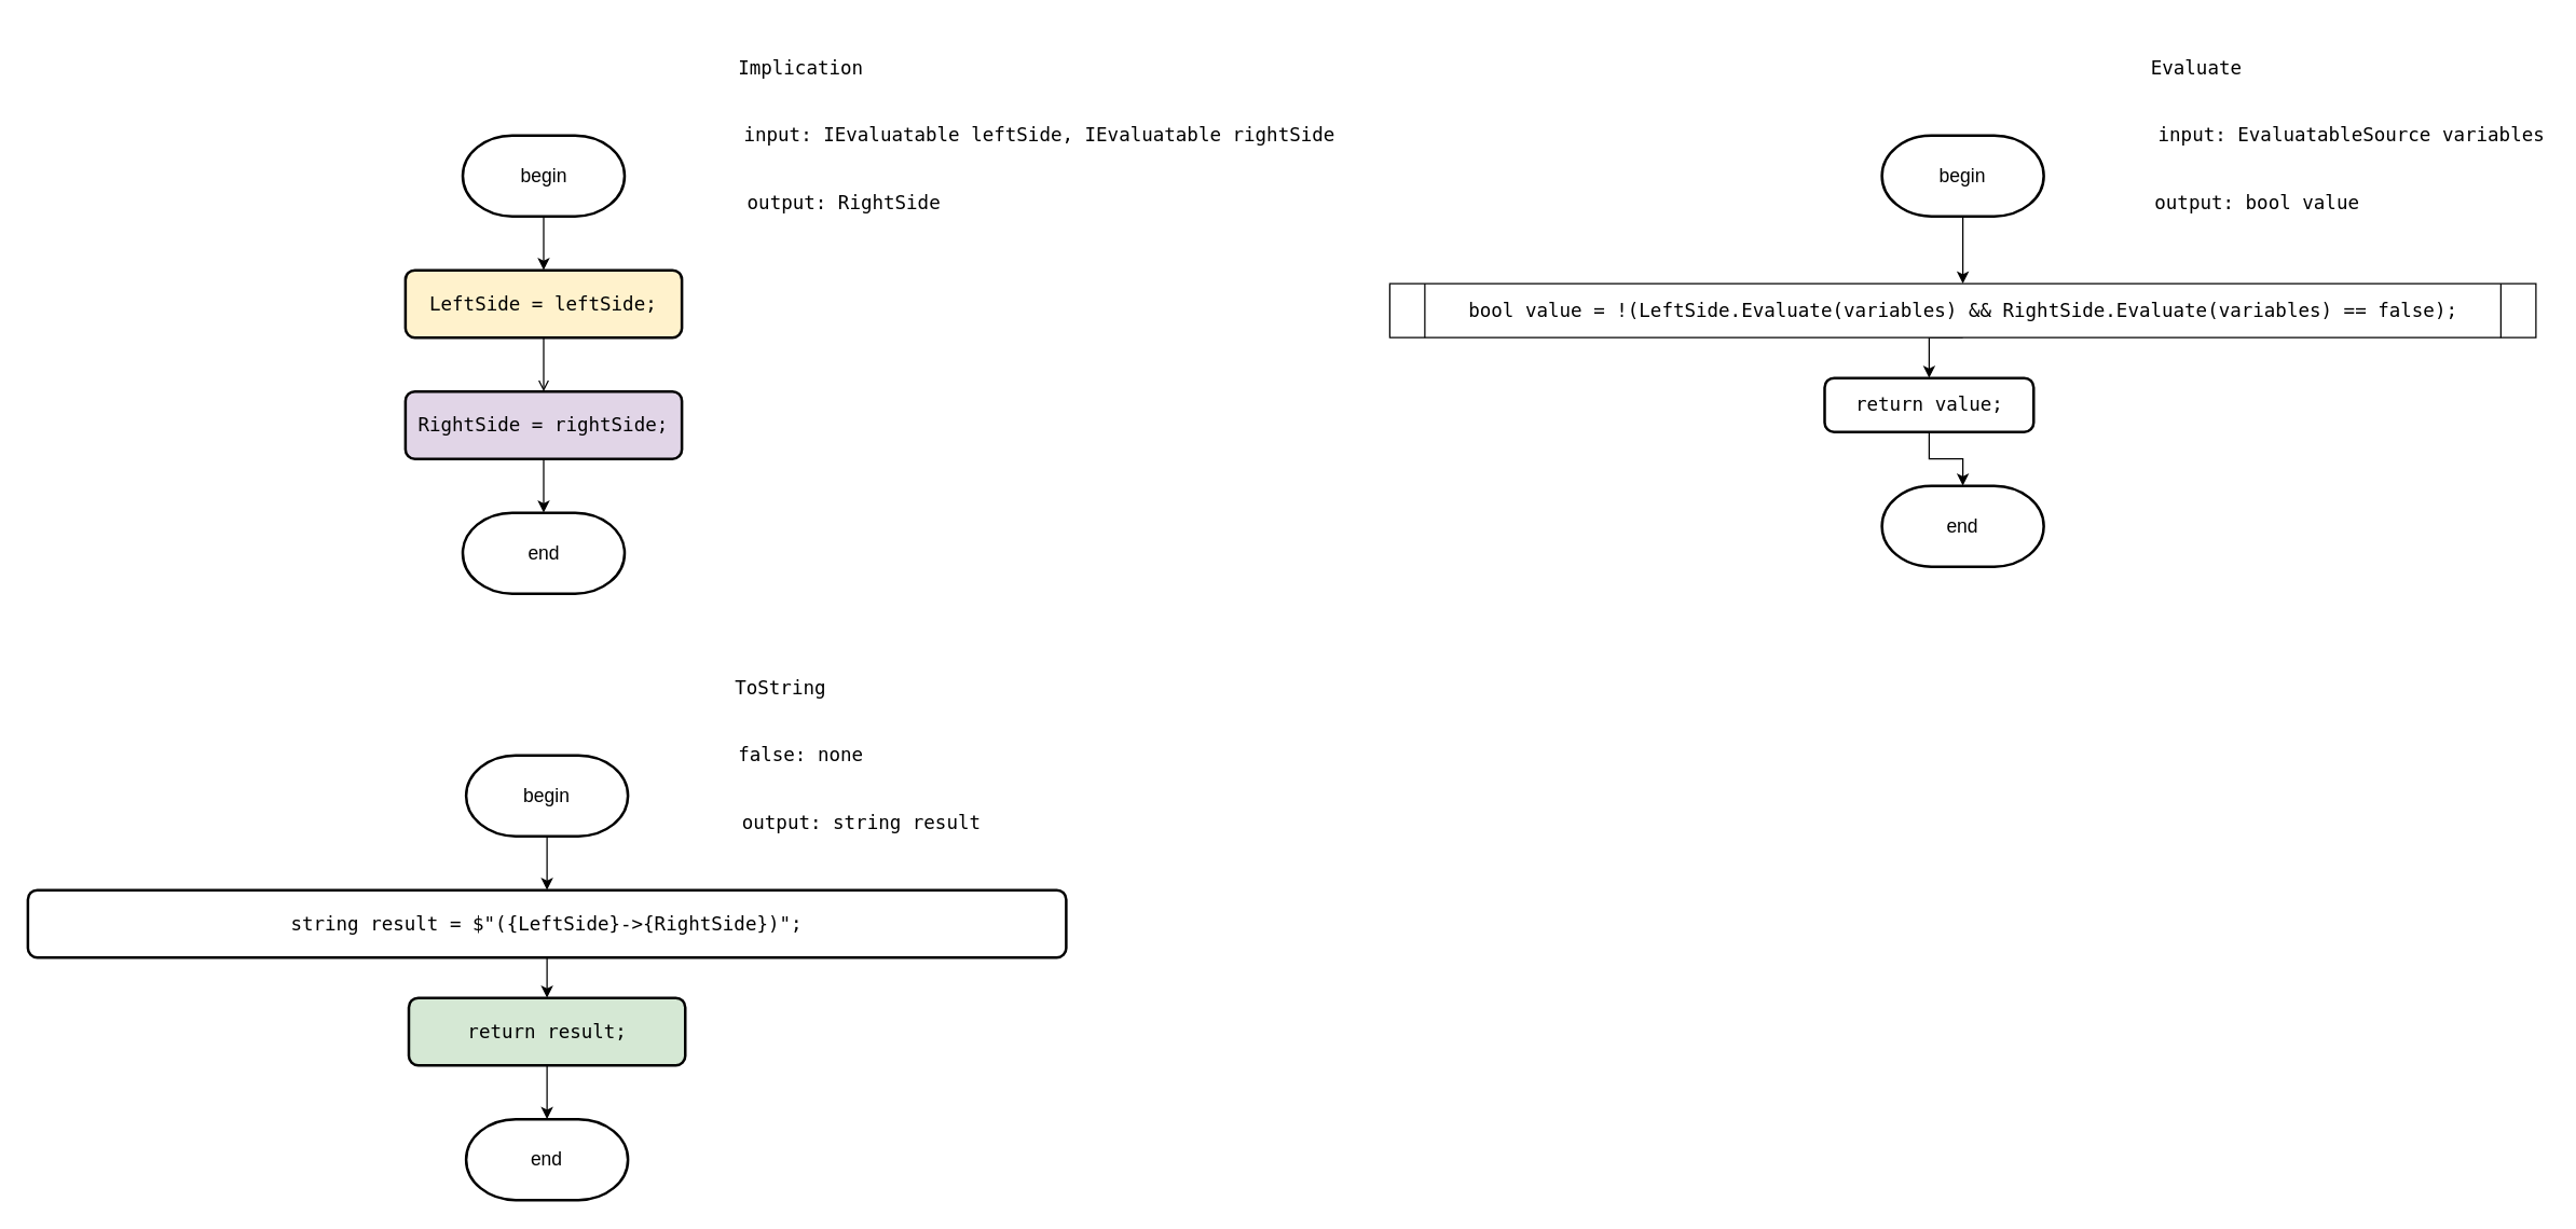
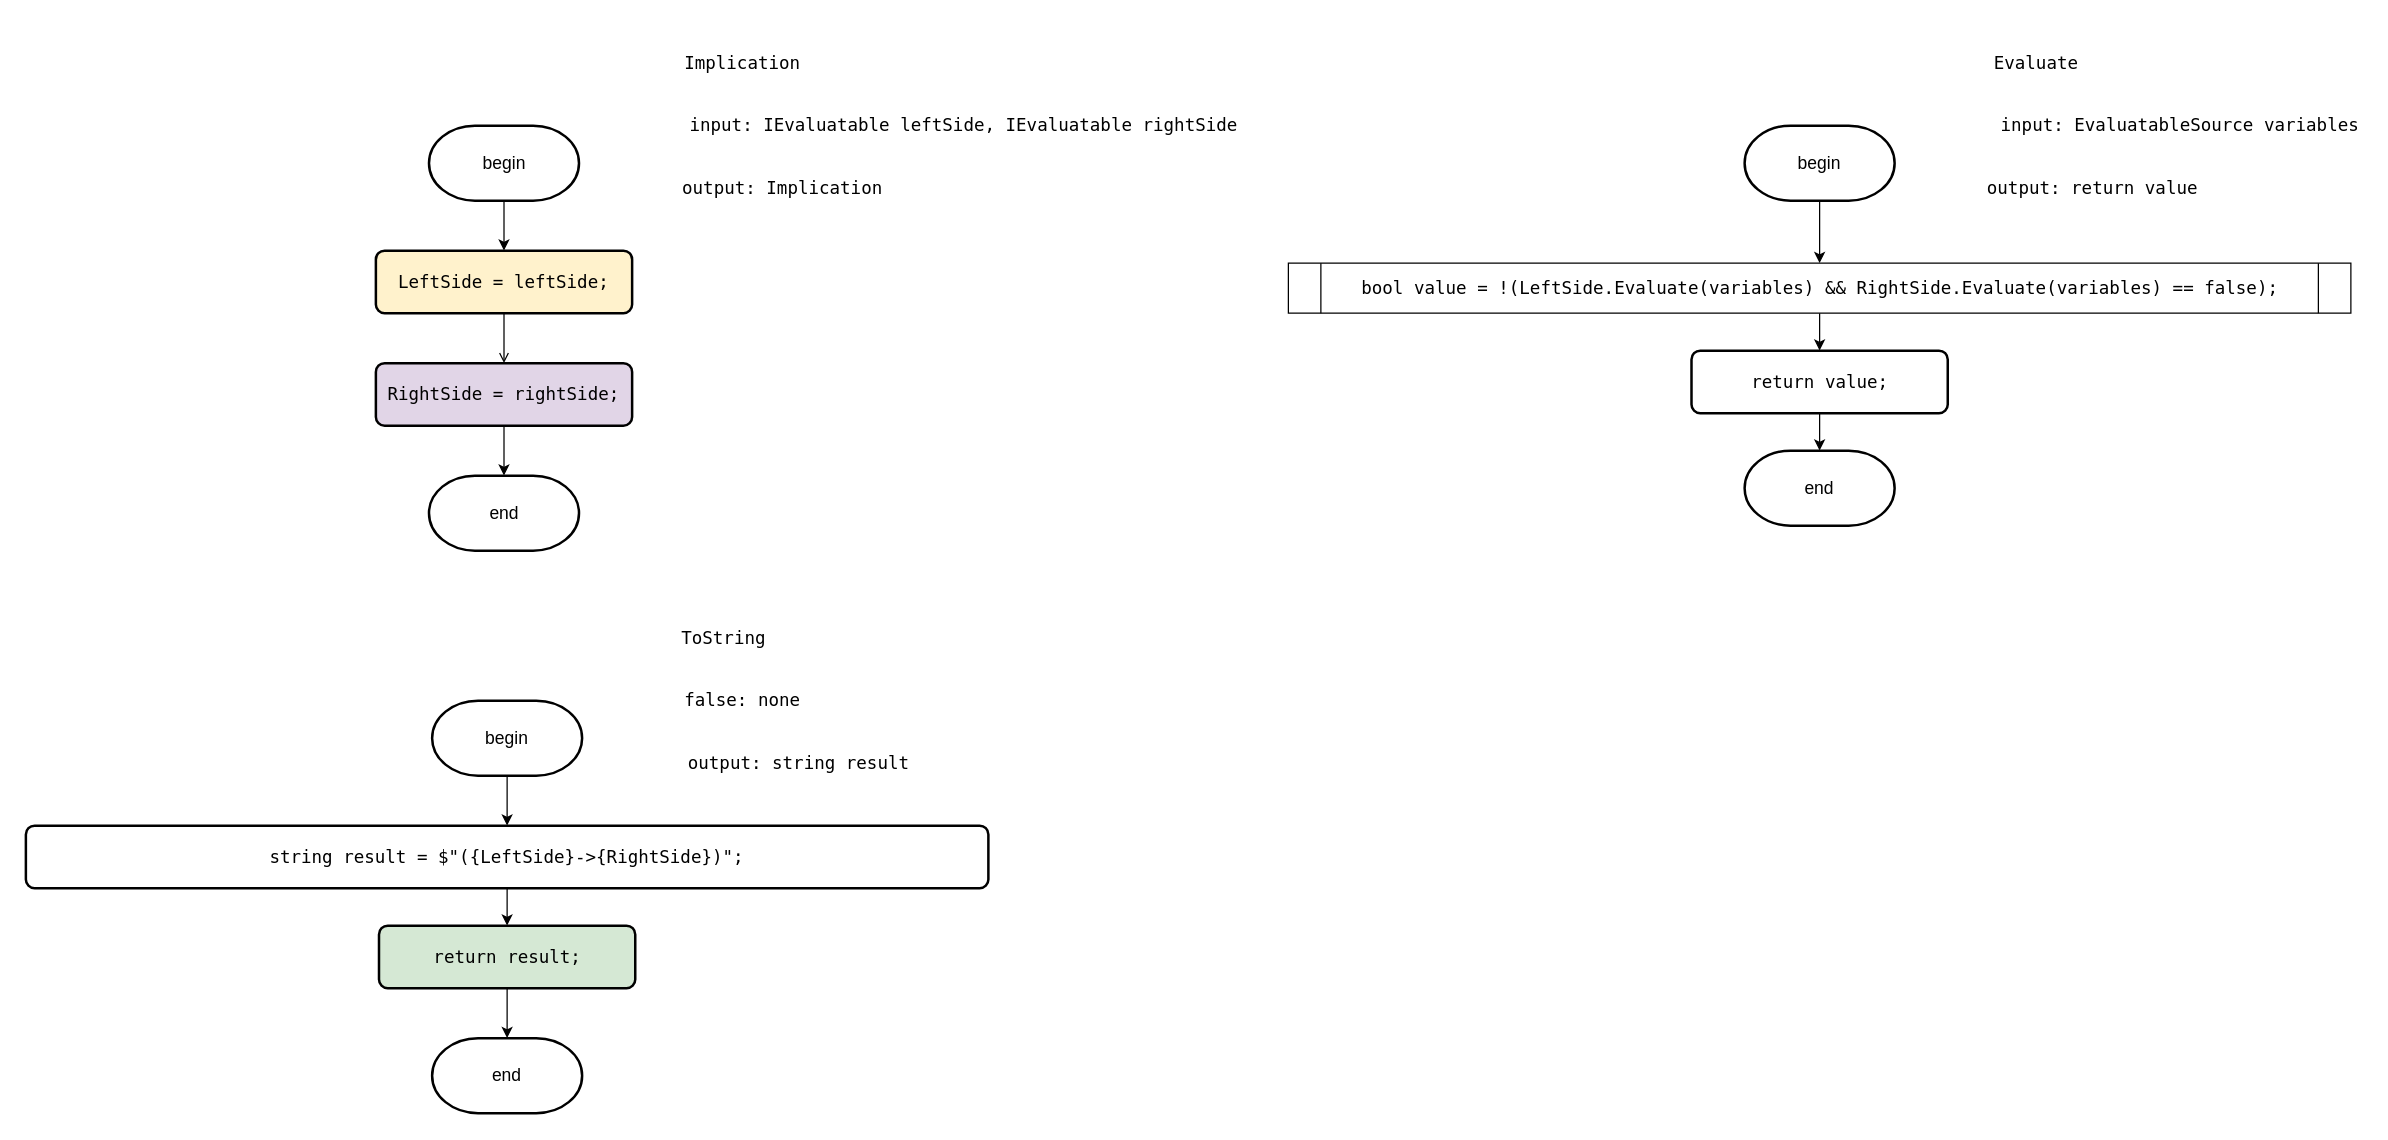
- <mxCell id="9" value="&lt;pre style=&quot;font-family: &amp;quot;JetBrains Mono&amp;quot;, monospace;&quot;&gt;output: RightSide&lt;/pre&gt;" style="text;html=1;align=center;verticalAlign=middle;resizable=0;points=[];autosize=1;strokeColor=none;fillColor=none;fontSize=14;labelBackgroundColor=none;fontColor=#000000;" parent="1" vertex="1"><mxGeometry x="540" y="120" width="170" height="60" as="geometry" /></mxCell>
+ <mxCell id="9" value="&lt;pre style=&quot;font-family: &amp;quot;JetBrains Mono&amp;quot;, monospace;&quot;&gt;output: Implication&lt;/pre&gt;" style="text;html=1;align=center;verticalAlign=middle;resizable=0;points=[];autosize=1;strokeColor=none;fillColor=none;fontSize=14;labelBackgroundColor=none;fontColor=#000000;" parent="1" vertex="1"><mxGeometry x="540" y="120" width="170" height="60" as="geometry" /></mxCell>
- <mxCell id="16" value="&lt;pre style=&quot;font-family: &amp;quot;JetBrains Mono&amp;quot;, monospace;&quot;&gt;output: bool value&lt;/pre&gt;" style="text;html=1;align=center;verticalAlign=middle;resizable=0;points=[];autosize=1;strokeColor=none;fillColor=none;fontSize=14;labelBackgroundColor=none;fontColor=#000000;" parent="1" vertex="1"><mxGeometry x="1592.5" y="120" width="160" height="60" as="geometry" /></mxCell>
+ <mxCell id="16" value="&lt;pre style=&quot;font-family: &amp;quot;JetBrains Mono&amp;quot;, monospace;&quot;&gt;output: return value&lt;/pre&gt;" style="text;html=1;align=center;verticalAlign=middle;resizable=0;points=[];autosize=1;strokeColor=none;fillColor=none;fontSize=14;labelBackgroundColor=none;fontColor=#000000;" parent="1" vertex="1"><mxGeometry x="1592.5" y="120" width="160" height="60" as="geometry" /></mxCell>
- <mxCell id="30" value="&lt;div style=&quot;&quot;&gt;&lt;pre style=&quot;font-family: &amp;quot;JetBrains Mono&amp;quot;, monospace;&quot;&gt;&lt;pre style=&quot;font-family: &amp;quot;JetBrains Mono&amp;quot;, monospace;&quot;&gt;&lt;div&gt;&lt;pre style=&quot;font-family: &amp;quot;JetBrains Mono&amp;quot;, monospace;&quot;&gt;&lt;span style=&quot;&quot;&gt;return &lt;/span&gt;value;&lt;/pre&gt;&lt;/div&gt;&lt;/pre&gt;&lt;/pre&gt;&lt;/div&gt;" style="rounded=1;whiteSpace=wrap;html=1;absoluteArcSize=1;arcSize=14;strokeWidth=2;fontSize=14;labelBackgroundColor=none;fontColor=#000000;" parent="1" vertex="1"><mxGeometry x="1352.5" y="280" width="155" height="40" as="geometry" /></mxCell>
+ <mxCell id="30" value="&lt;div style=&quot;&quot;&gt;&lt;pre style=&quot;font-family: &amp;quot;JetBrains Mono&amp;quot;, monospace;&quot;&gt;&lt;pre style=&quot;font-family: &amp;quot;JetBrains Mono&amp;quot;, monospace;&quot;&gt;&lt;div&gt;&lt;pre style=&quot;font-family: &amp;quot;JetBrains Mono&amp;quot;, monospace;&quot;&gt;&lt;span style=&quot;&quot;&gt;return &lt;/span&gt;value;&lt;/pre&gt;&lt;/div&gt;&lt;/pre&gt;&lt;/pre&gt;&lt;/div&gt;" style="rounded=1;whiteSpace=wrap;html=1;absoluteArcSize=1;arcSize=14;strokeWidth=2;fontSize=14;labelBackgroundColor=none;fontColor=#000000;" parent="1" vertex="1"><mxGeometry x="1352.5" y="280" width="205" height="50" as="geometry" /></mxCell>
